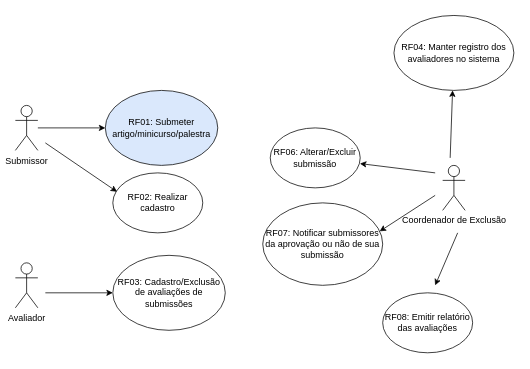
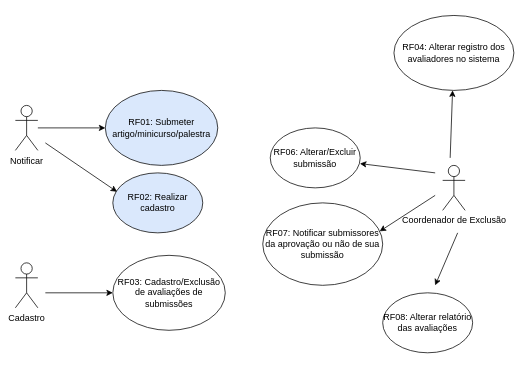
- <mxCell id="8" value="RF04: Manter registro dos avaliadores no sistema" style="ellipse;whiteSpace=wrap;html=1;" vertex="1" parent="1"><mxGeometry x="525" y="20" width="160" height="100" as="geometry" /></mxCell>
+ <mxCell id="8" value="RF04: Alterar registro dos avaliadores no sistema" style="ellipse;whiteSpace=wrap;html=1;" vertex="1" parent="1"><mxGeometry x="525" y="20" width="160" height="100" as="geometry" /></mxCell>
- <mxCell id="2" value="Submissor" style="shape=umlActor;verticalLabelPosition=bottom;verticalAlign=top;html=1;outlineConnect=0;" vertex="1" parent="1"><mxGeometry x="20" y="140" width="30" height="60" as="geometry" /></mxCell>
+ <mxCell id="2" value="Notificar" style="shape=umlActor;verticalLabelPosition=bottom;verticalAlign=top;html=1;outlineConnect=0;" vertex="1" parent="1"><mxGeometry x="20" y="140" width="30" height="60" as="geometry" /></mxCell>
- <mxCell id="6" value="RF02: Realizar cadastro" style="ellipse;whiteSpace=wrap;html=1;" vertex="1" parent="1"><mxGeometry x="150" y="230" width="120" height="80" as="geometry" /></mxCell>
+ <mxCell id="6" value="RF02: Realizar cadastro" style="ellipse;whiteSpace=wrap;html=1;fillColor=#dae8fc;" vertex="1" parent="1"><mxGeometry x="150" y="230" width="120" height="80" as="geometry" /></mxCell>
- <mxCell id="3" value="Avaliador&lt;br&gt;" style="shape=umlActor;verticalLabelPosition=bottom;verticalAlign=top;html=1;outlineConnect=0;" vertex="1" parent="1"><mxGeometry x="20" y="350" width="30" height="60" as="geometry" /></mxCell>
+ <mxCell id="3" value="Cadastro&lt;br&gt;" style="shape=umlActor;verticalLabelPosition=bottom;verticalAlign=top;html=1;outlineConnect=0;" vertex="1" parent="1"><mxGeometry x="20" y="350" width="30" height="60" as="geometry" /></mxCell>
- <mxCell id="11" value="RF08: Emitir relatório das avaliações" style="ellipse;whiteSpace=wrap;html=1;" vertex="1" parent="1"><mxGeometry x="510" y="390" width="120" height="80" as="geometry" /></mxCell>
+ <mxCell id="11" value="RF08: Alterar relatório das avaliações" style="ellipse;whiteSpace=wrap;html=1;" vertex="1" parent="1"><mxGeometry x="510" y="390" width="120" height="80" as="geometry" /></mxCell>
